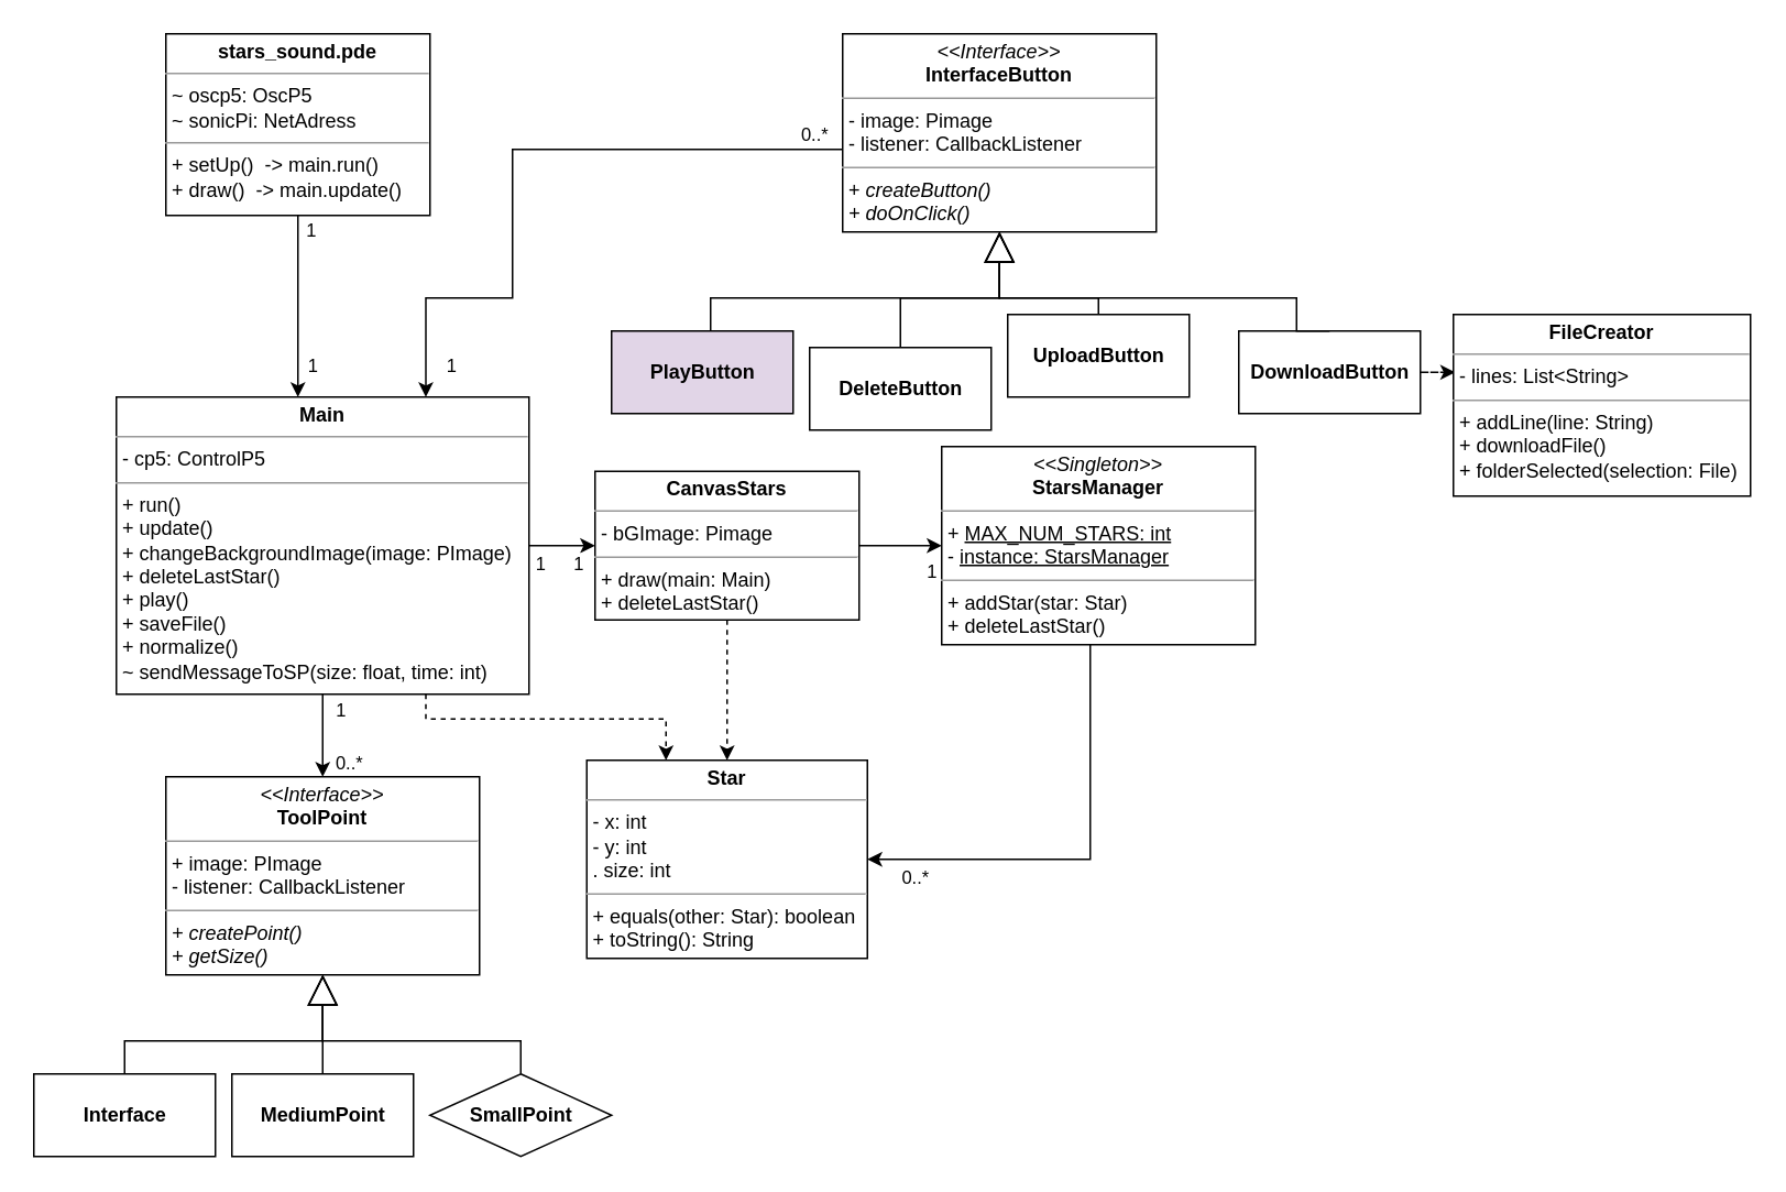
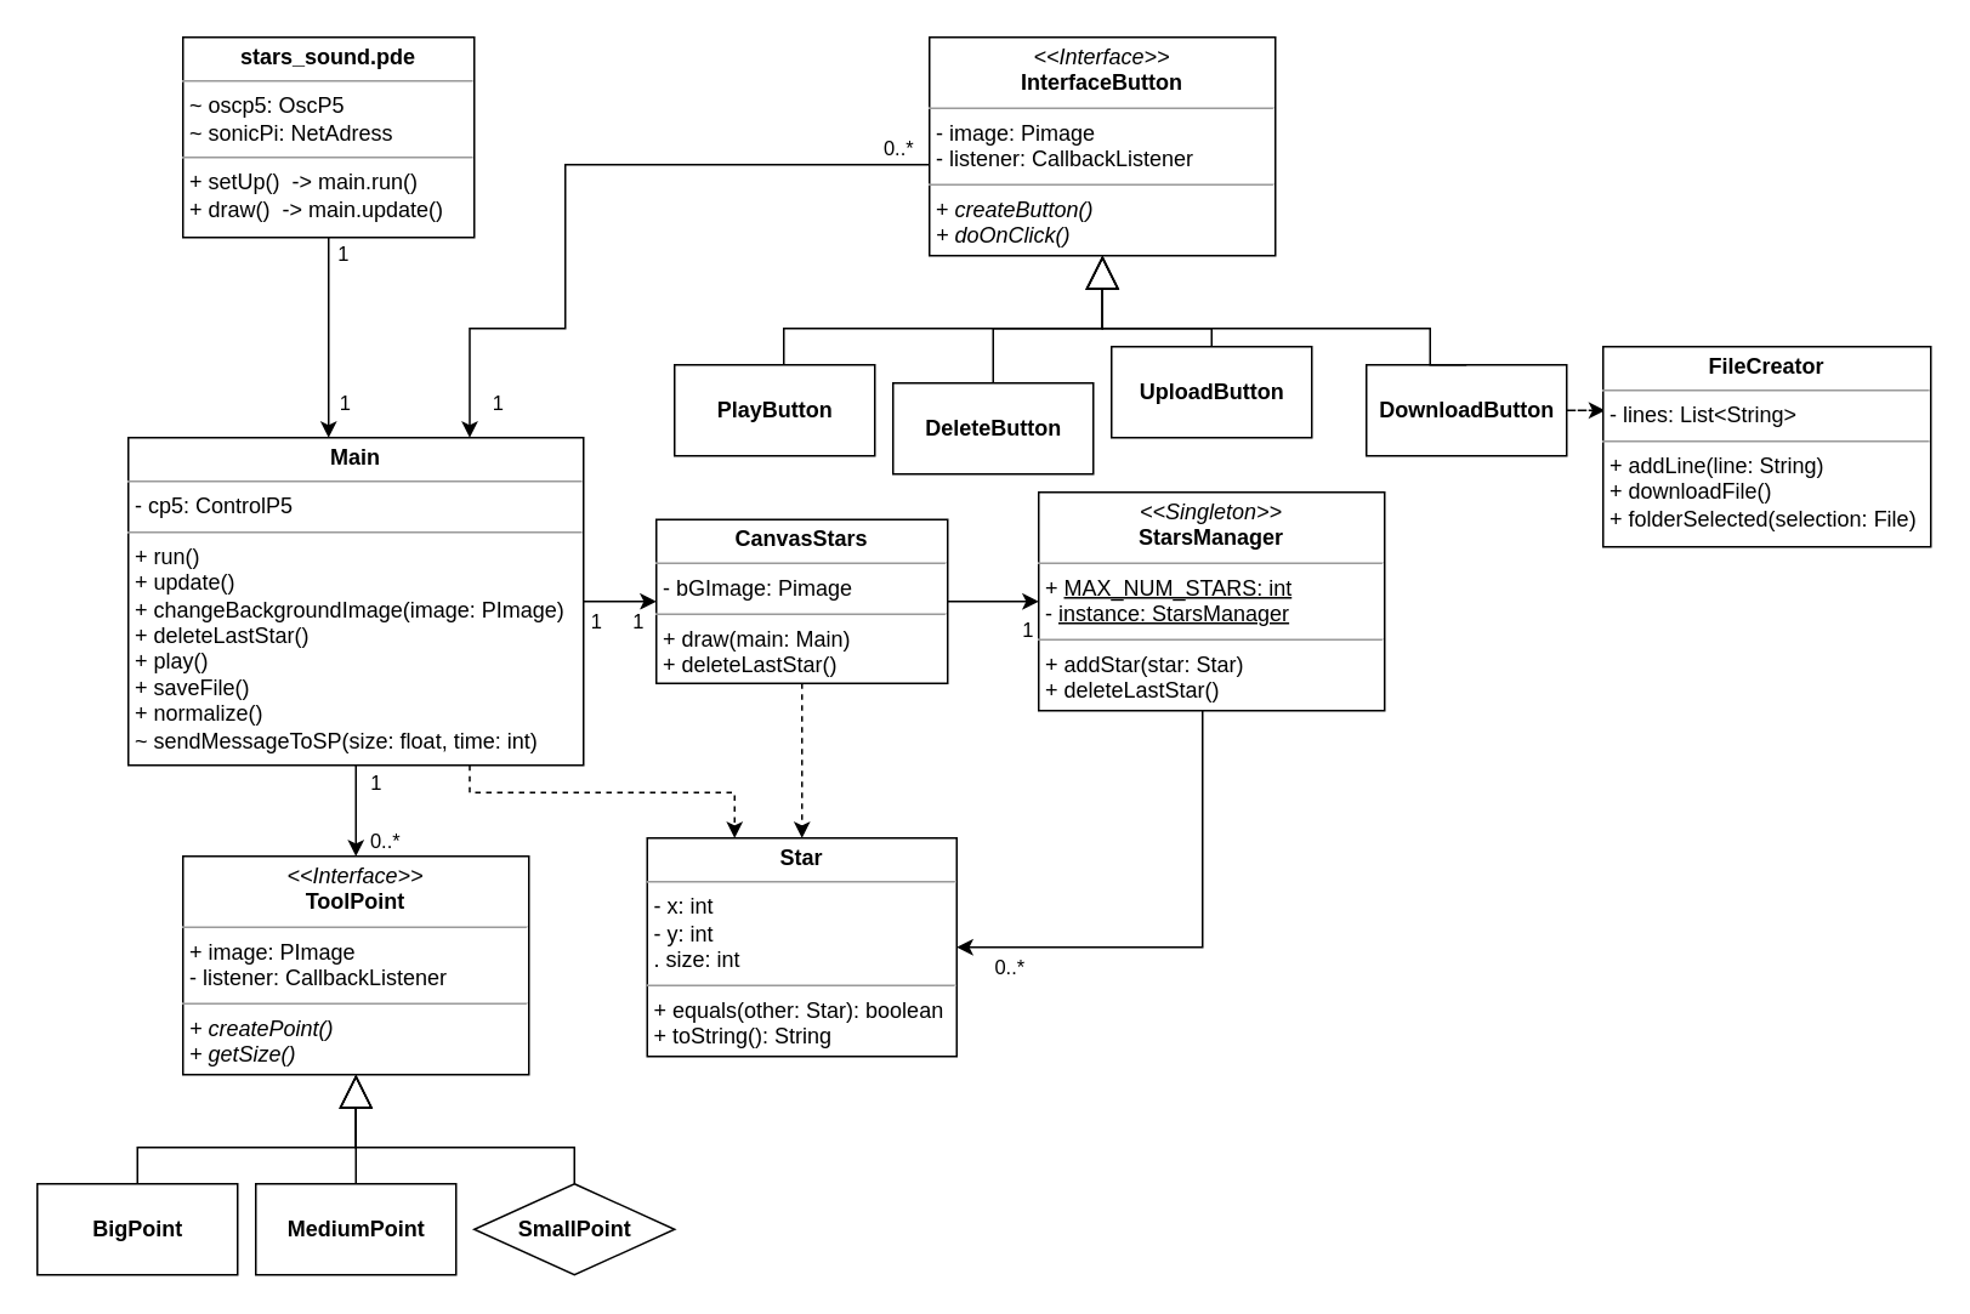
- <mxCell id="37" value="&lt;b&gt;PlayButton&lt;/b&gt;" style="html=1;fillColor=#e1d5e7;" vertex="1" parent="1"><mxGeometry x="370" y="200" width="110" height="50" as="geometry" /></mxCell>
+ <mxCell id="37" value="&lt;b&gt;PlayButton&lt;/b&gt;" style="html=1;" vertex="1" parent="1"><mxGeometry x="370" y="200" width="110" height="50" as="geometry" /></mxCell>
- <mxCell id="33" value="&lt;b&gt;Interface&lt;/b&gt;" style="html=1;" vertex="1" parent="1"><mxGeometry x="20" y="650" width="110" height="50" as="geometry" /></mxCell>
+ <mxCell id="33" value="&lt;b&gt;BigPoint&lt;/b&gt;" style="html=1;" vertex="1" parent="1"><mxGeometry x="20" y="650" width="110" height="50" as="geometry" /></mxCell>
